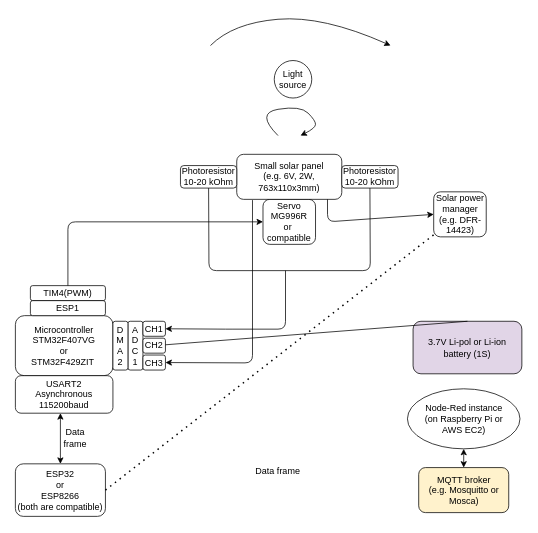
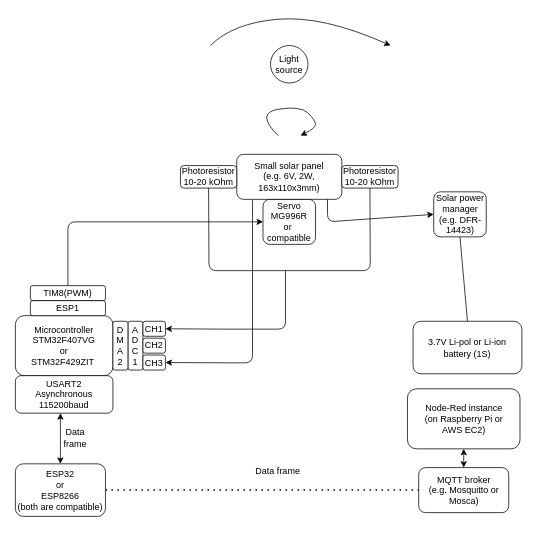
- <mxCell id="8" value="Light source" style="ellipse;whiteSpace=wrap;html=1;aspect=fixed;" parent="1" vertex="1"><mxGeometry x="365" y="80" width="50" height="50" as="geometry" /></mxCell>
+ <mxCell id="8" value="Light source" style="ellipse;whiteSpace=wrap;html=1;aspect=fixed;" parent="1" vertex="1"><mxGeometry x="360" y="60" width="50" height="50" as="geometry" /></mxCell>
- <mxCell id="5" value="Small solar panel&lt;br&gt;(e.g. 6V, 2W, 763x110x3mm)" style="rounded=1;whiteSpace=wrap;html=1;" parent="1" vertex="1"><mxGeometry x="315" y="205" width="140" height="60" as="geometry" /></mxCell>
+ <mxCell id="5" value="Small solar panel&lt;br&gt;(e.g. 6V, 2W, 163x110x3mm)" style="rounded=1;whiteSpace=wrap;html=1;" parent="1" vertex="1"><mxGeometry x="315" y="205" width="140" height="60" as="geometry" /></mxCell>
- <mxCell id="3" value="TIM4(PWM)" style="rounded=1;whiteSpace=wrap;html=1;" parent="1" vertex="1"><mxGeometry x="40" y="380" width="100" height="20" as="geometry" /></mxCell>
+ <mxCell id="3" value="TIM8(PWM)" style="rounded=1;whiteSpace=wrap;html=1;" parent="1" vertex="1"><mxGeometry x="40" y="380" width="100" height="20" as="geometry" /></mxCell>
- <mxCell id="22" value="" style="endArrow=none;html=1;exitX=0.5;exitY=0;exitDx=0;exitDy=0;" parent="1" source="16" target="14" edge="1"><mxGeometry width="50" height="50" relative="1" as="geometry"><mxPoint x="360" y="350" as="sourcePoint" /><mxPoint x="410" y="300" as="targetPoint" /></mxGeometry></mxCell>
+ <mxCell id="22" value="" style="endArrow=none;html=1;exitX=0.5;exitY=0;exitDx=0;exitDy=0;entryX=0.5;entryY=1;entryDx=0;entryDy=0;" parent="1" source="16" target="11" edge="1"><mxGeometry width="50" height="50" relative="1" as="geometry"><mxPoint x="360" y="350" as="sourcePoint" /><mxPoint x="410" y="300" as="targetPoint" /></mxGeometry></mxCell>
- <mxCell id="16" value="3.7V Li-pol or Li-ion battery (1S)" style="rounded=1;whiteSpace=wrap;html=1;fillColor=#e1d5e7;" parent="1" vertex="1"><mxGeometry x="550" y="427.5" width="145" height="70" as="geometry" /></mxCell>
+ <mxCell id="16" value="3.7V Li-pol or Li-ion battery (1S)" style="rounded=1;whiteSpace=wrap;html=1;" parent="1" vertex="1"><mxGeometry x="550" y="427.5" width="145" height="70" as="geometry" /></mxCell>
- <mxCell id="33" value="" style="endArrow=none;dashed=1;html=1;dashPattern=1 3;strokeWidth=2;exitX=1;exitY=0.5;exitDx=0;exitDy=0;" edge="1" parent="1" source="27" target="11"><mxGeometry width="50" height="50" relative="1" as="geometry"><mxPoint x="320" y="870" as="sourcePoint" /><mxPoint x="370" y="820" as="targetPoint" /></mxGeometry></mxCell>
+ <mxCell id="33" value="" style="endArrow=none;dashed=1;html=1;dashPattern=1 3;strokeWidth=2;exitX=1;exitY=0.5;exitDx=0;exitDy=0;entryX=0;entryY=0.5;entryDx=0;entryDy=0;" edge="1" parent="1" source="27" target="29"><mxGeometry width="50" height="50" relative="1" as="geometry"><mxPoint x="320" y="870" as="sourcePoint" /><mxPoint x="370" y="820" as="targetPoint" /></mxGeometry></mxCell>
- <mxCell id="28" value="Node-Red instance&lt;br&gt;(on Raspberry Pi or&lt;br&gt;AWS EC2)" style="ellipse;whiteSpace=wrap;html=1;" parent="1" vertex="1"><mxGeometry x="542.5" y="517.5" width="150" height="80" as="geometry" /></mxCell>
+ <mxCell id="28" value="Node-Red instance&lt;br&gt;(on Raspberry Pi or&lt;br&gt;AWS EC2)" style="rounded=1;whiteSpace=wrap;html=1;" parent="1" vertex="1"><mxGeometry x="542.5" y="517.5" width="150" height="80" as="geometry" /></mxCell>
- <mxCell id="29" value="MQTT broker&lt;br&gt;(e.g. Mosquitto or Mosca)" style="rounded=1;whiteSpace=wrap;html=1;fillColor=#fff2cc;" parent="1" vertex="1"><mxGeometry x="557.5" y="622.5" width="120" height="60" as="geometry" /></mxCell>
+ <mxCell id="29" value="MQTT broker&lt;br&gt;(e.g. Mosquitto or Mosca)" style="rounded=1;whiteSpace=wrap;html=1;" parent="1" vertex="1"><mxGeometry x="557.5" y="622.5" width="120" height="60" as="geometry" /></mxCell>
